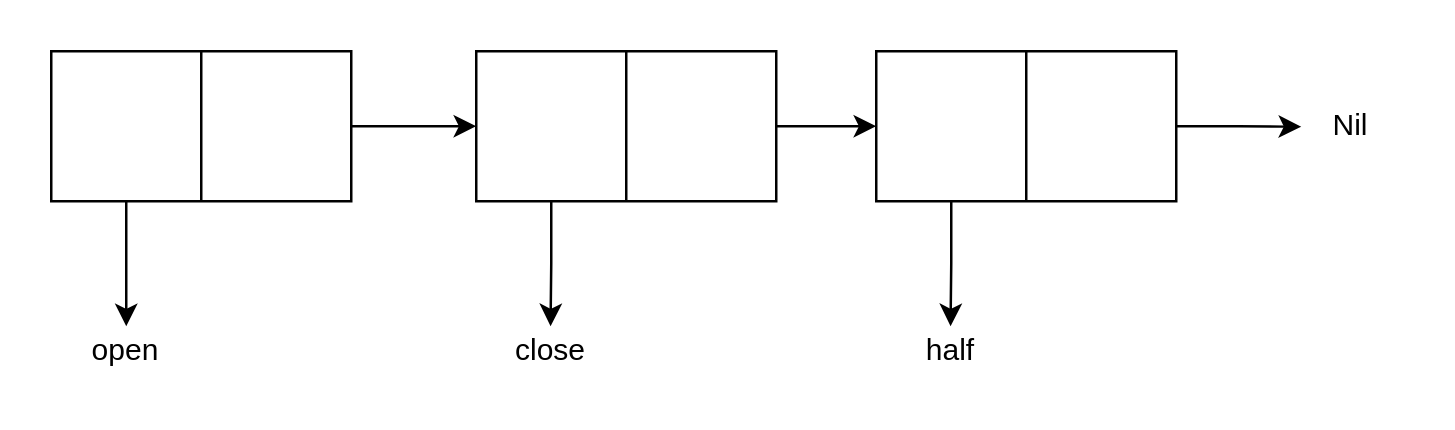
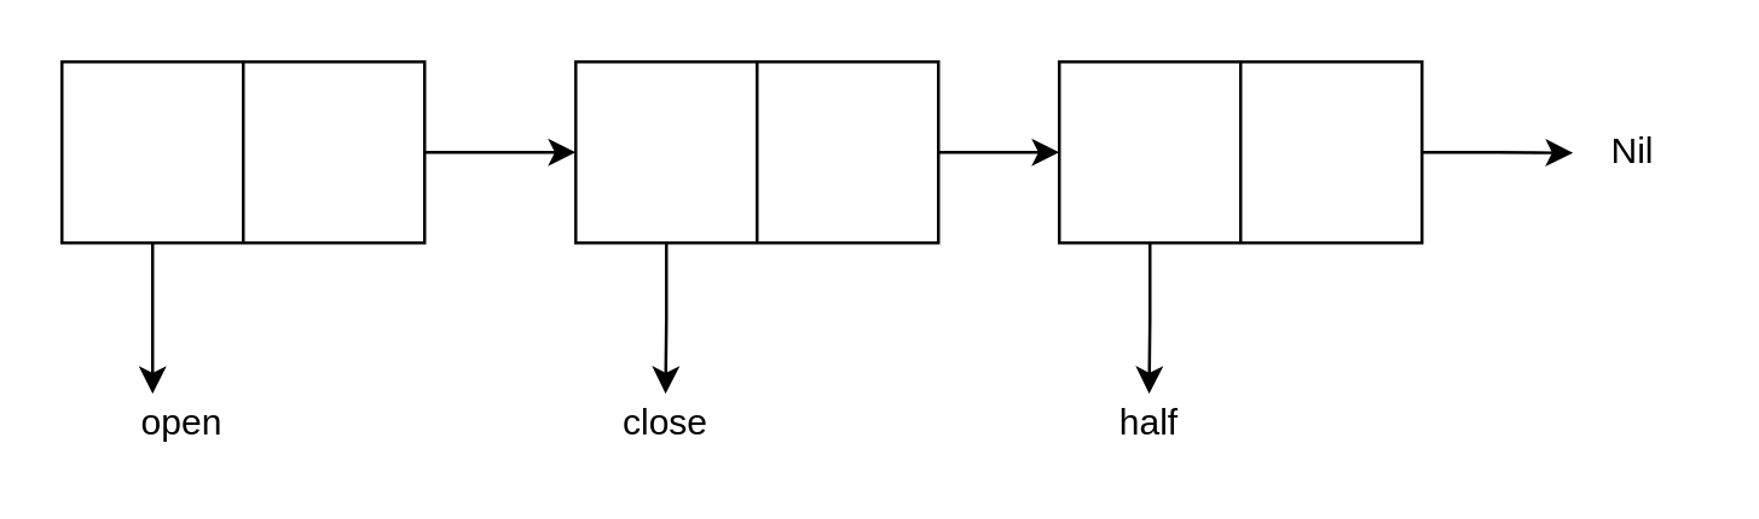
- <mxCell id="17" value="open" style="text;html=1;strokeColor=none;fillColor=none;align=center;verticalAlign=middle;whiteSpace=wrap;rounded=0;" vertex="1" parent="1"><mxGeometry x="30" y="130" width="40" height="20" as="geometry" /></mxCell>
+ <mxCell id="17" value="open" style="text;html=1;strokeColor=none;fillColor=none;align=center;verticalAlign=middle;whiteSpace=wrap;rounded=0;" vertex="1" parent="1"><mxGeometry x="40" y="130" width="40" height="20" as="geometry" /></mxCell>
